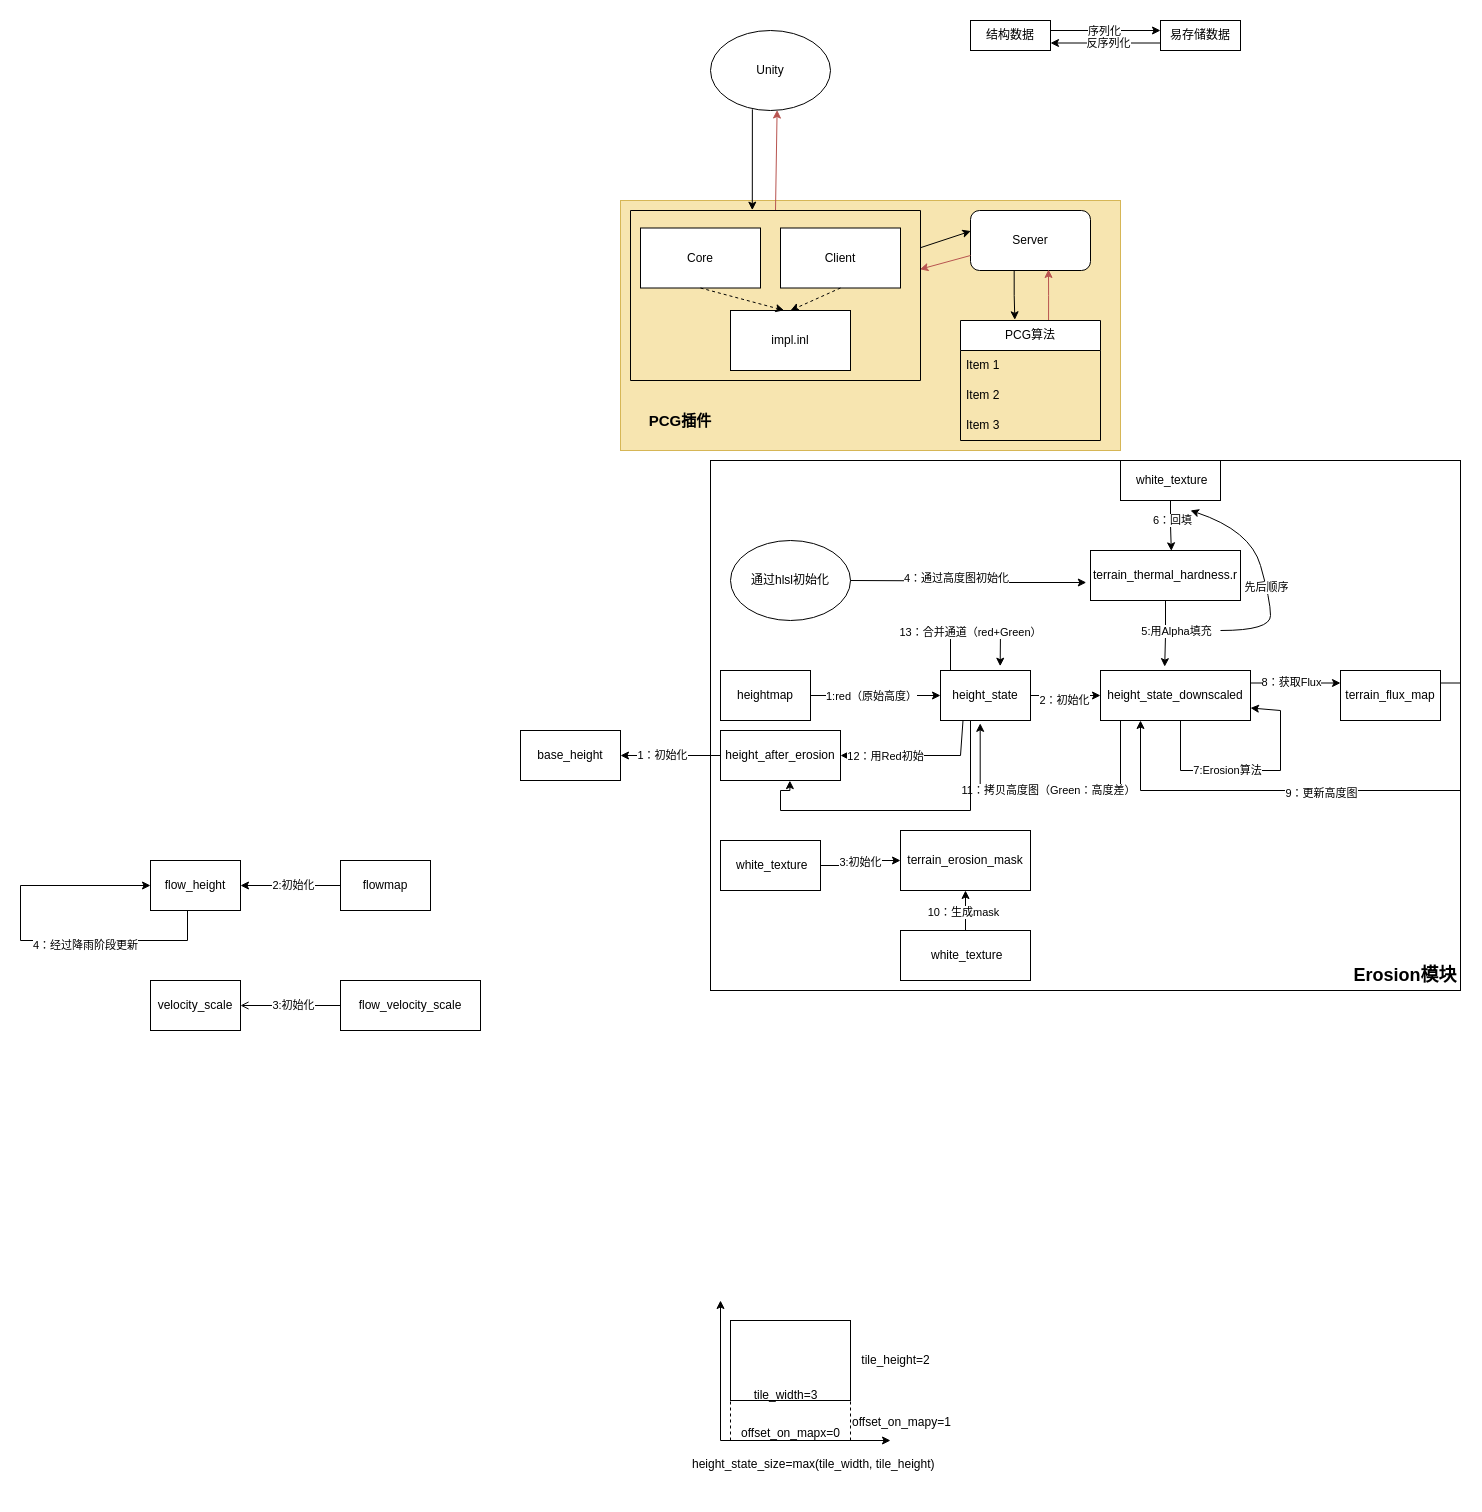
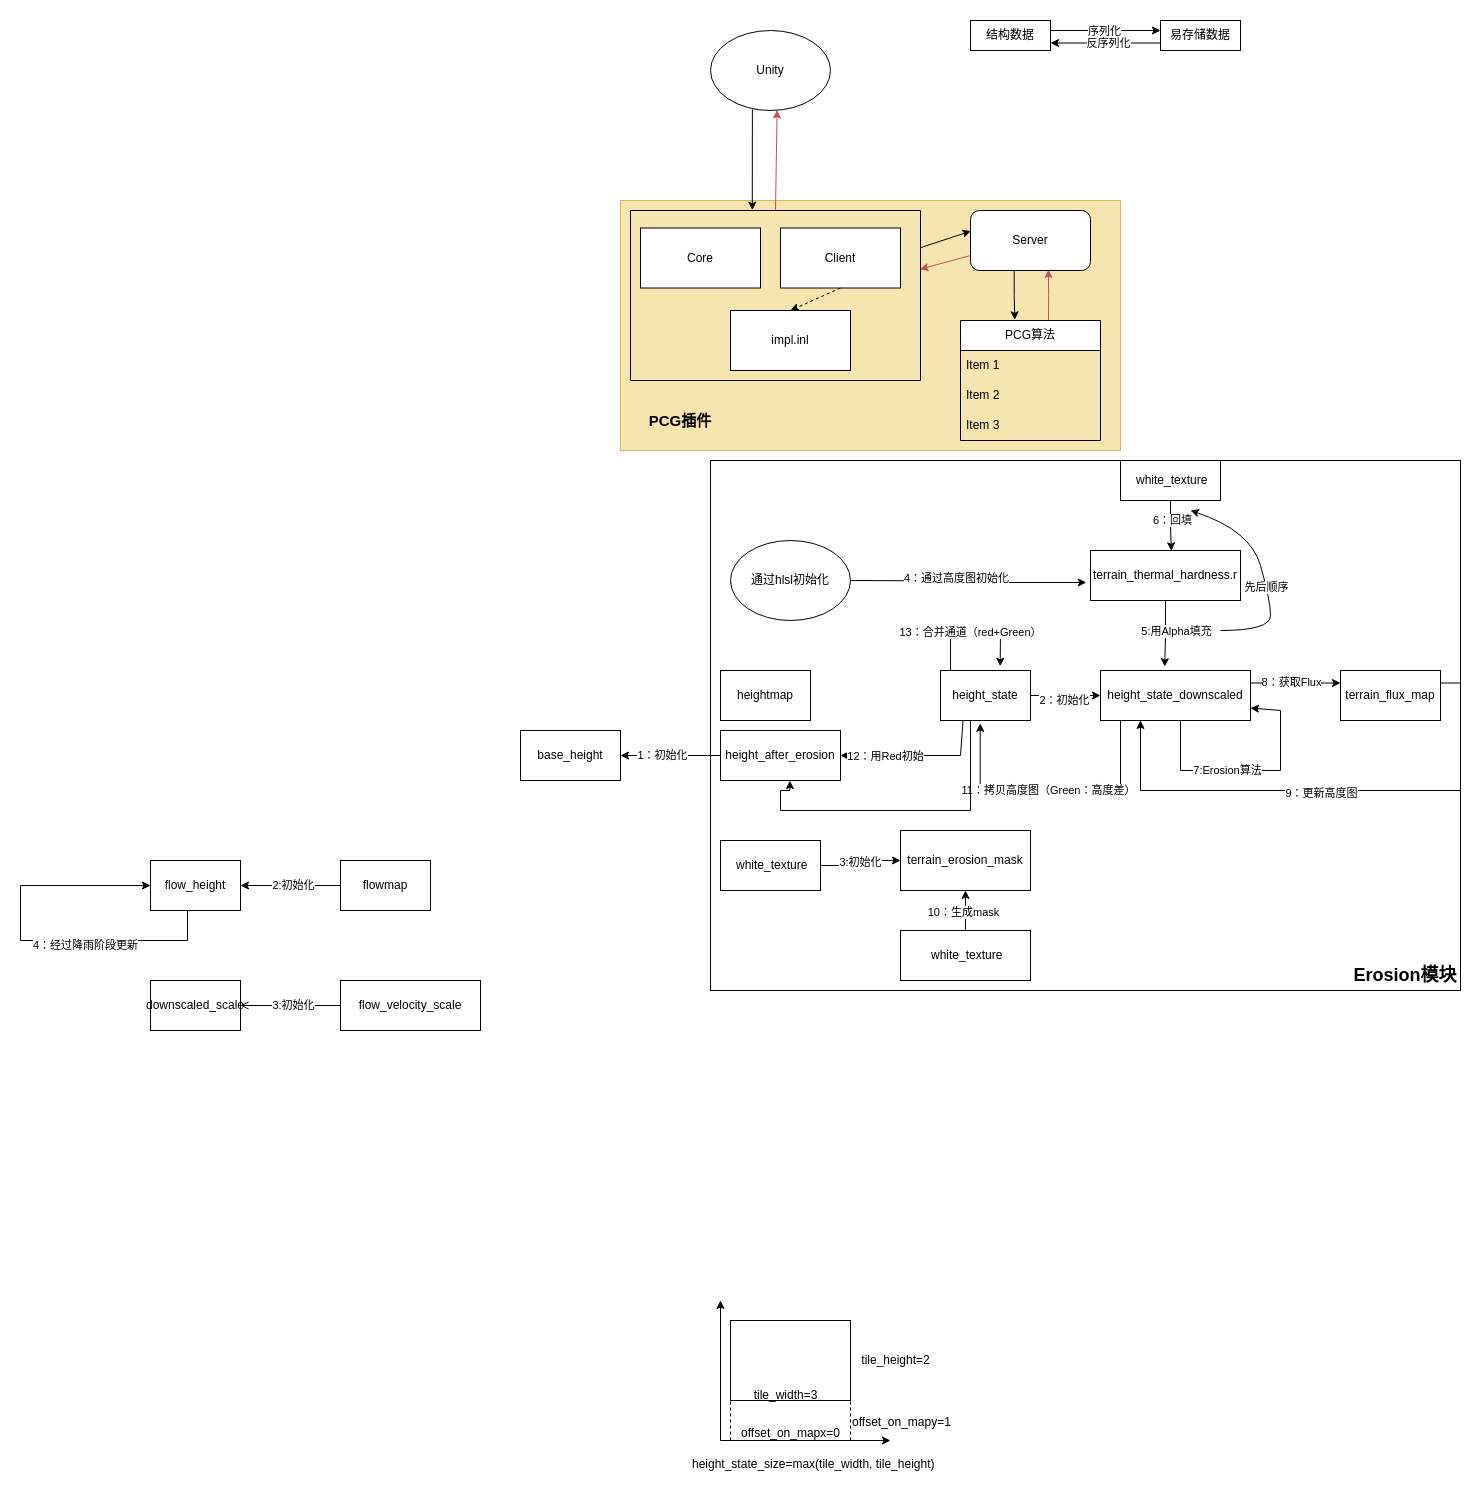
- <mxCell id="20" value="" style="endArrow=classic;html=1;rounded=0;exitX=0.5;exitY=1;exitDx=0;exitDy=0;entryX=0.446;entryY=-0.003;entryDx=0;entryDy=0;entryPerimeter=0;strokeWidth=1;strokeColor=default;dashed=1;" parent="16" source="17" target="19" edge="1"><mxGeometry width="50" height="50" relative="1" as="geometry"><mxPoint x="140" y="230" as="sourcePoint" /><mxPoint x="190" y="180" as="targetPoint" /></mxGeometry></mxCell>
- <mxCell id="32" style="edgeStyle=orthogonalEdgeStyle;rounded=0;orthogonalLoop=1;jettySize=auto;html=1;exitX=1;exitY=0.5;exitDx=0;exitDy=0;entryX=0;entryY=0.5;entryDx=0;entryDy=0;" edge="1" parent="28" source="30" target="31"><mxGeometry relative="1" as="geometry" /></mxCell>
- <mxCell id="33" value="1:red（原始高度）" style="edgeLabel;html=1;align=center;verticalAlign=middle;resizable=0;points=[];" vertex="1" connectable="0" parent="32"><mxGeometry x="-0.367" y="1" relative="1" as="geometry"><mxPoint x="19" y="1" as="offset" /></mxGeometry></mxCell>
- <mxCell id="91" value="velocity_scale" style="rounded=0;whiteSpace=wrap;html=1;" vertex="1" parent="1"><mxGeometry x="150" y="980" width="90" height="50" as="geometry" /></mxCell>
+ <mxCell id="91" value="downscaled_scale" style="rounded=0;whiteSpace=wrap;html=1;" vertex="1" parent="1"><mxGeometry x="150" y="980" width="90" height="50" as="geometry" /></mxCell>
